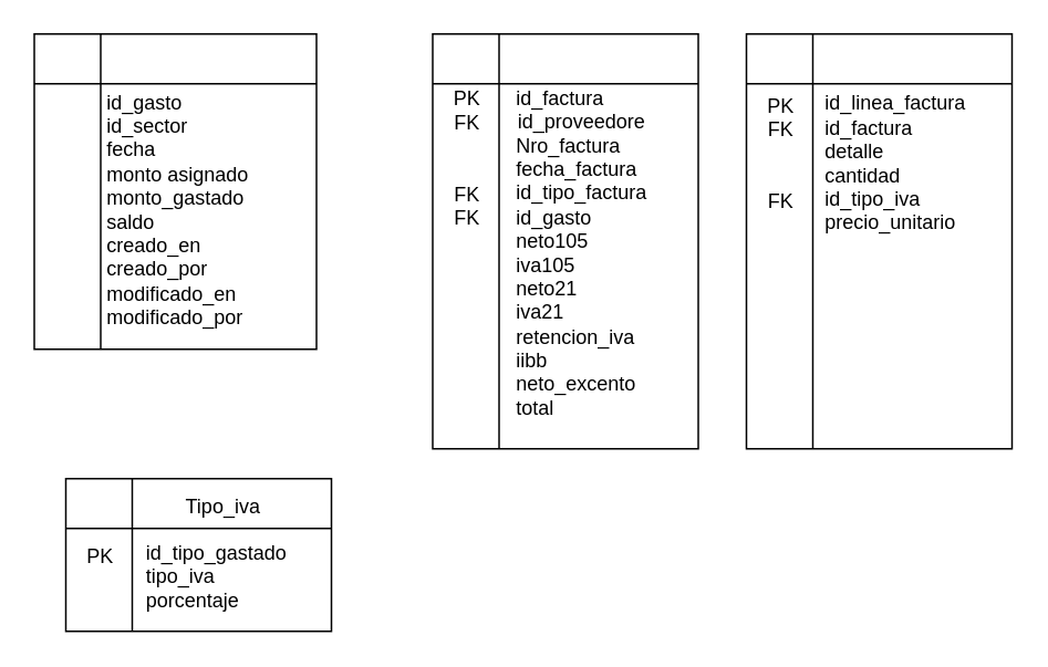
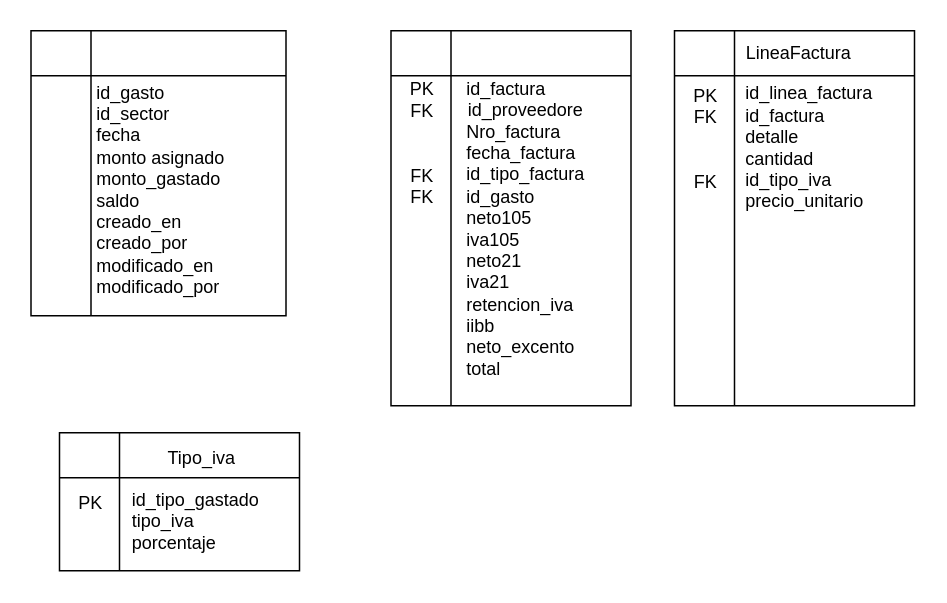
+ <mxCell id="12" value="LineaFactura" style="text;html=1;strokeColor=none;fillColor=none;align=center;verticalAlign=middle;whiteSpace=wrap;rounded=0;" vertex="1" parent="10"><mxGeometry x="62" width="60" height="30" as="geometry" /></mxCell>
